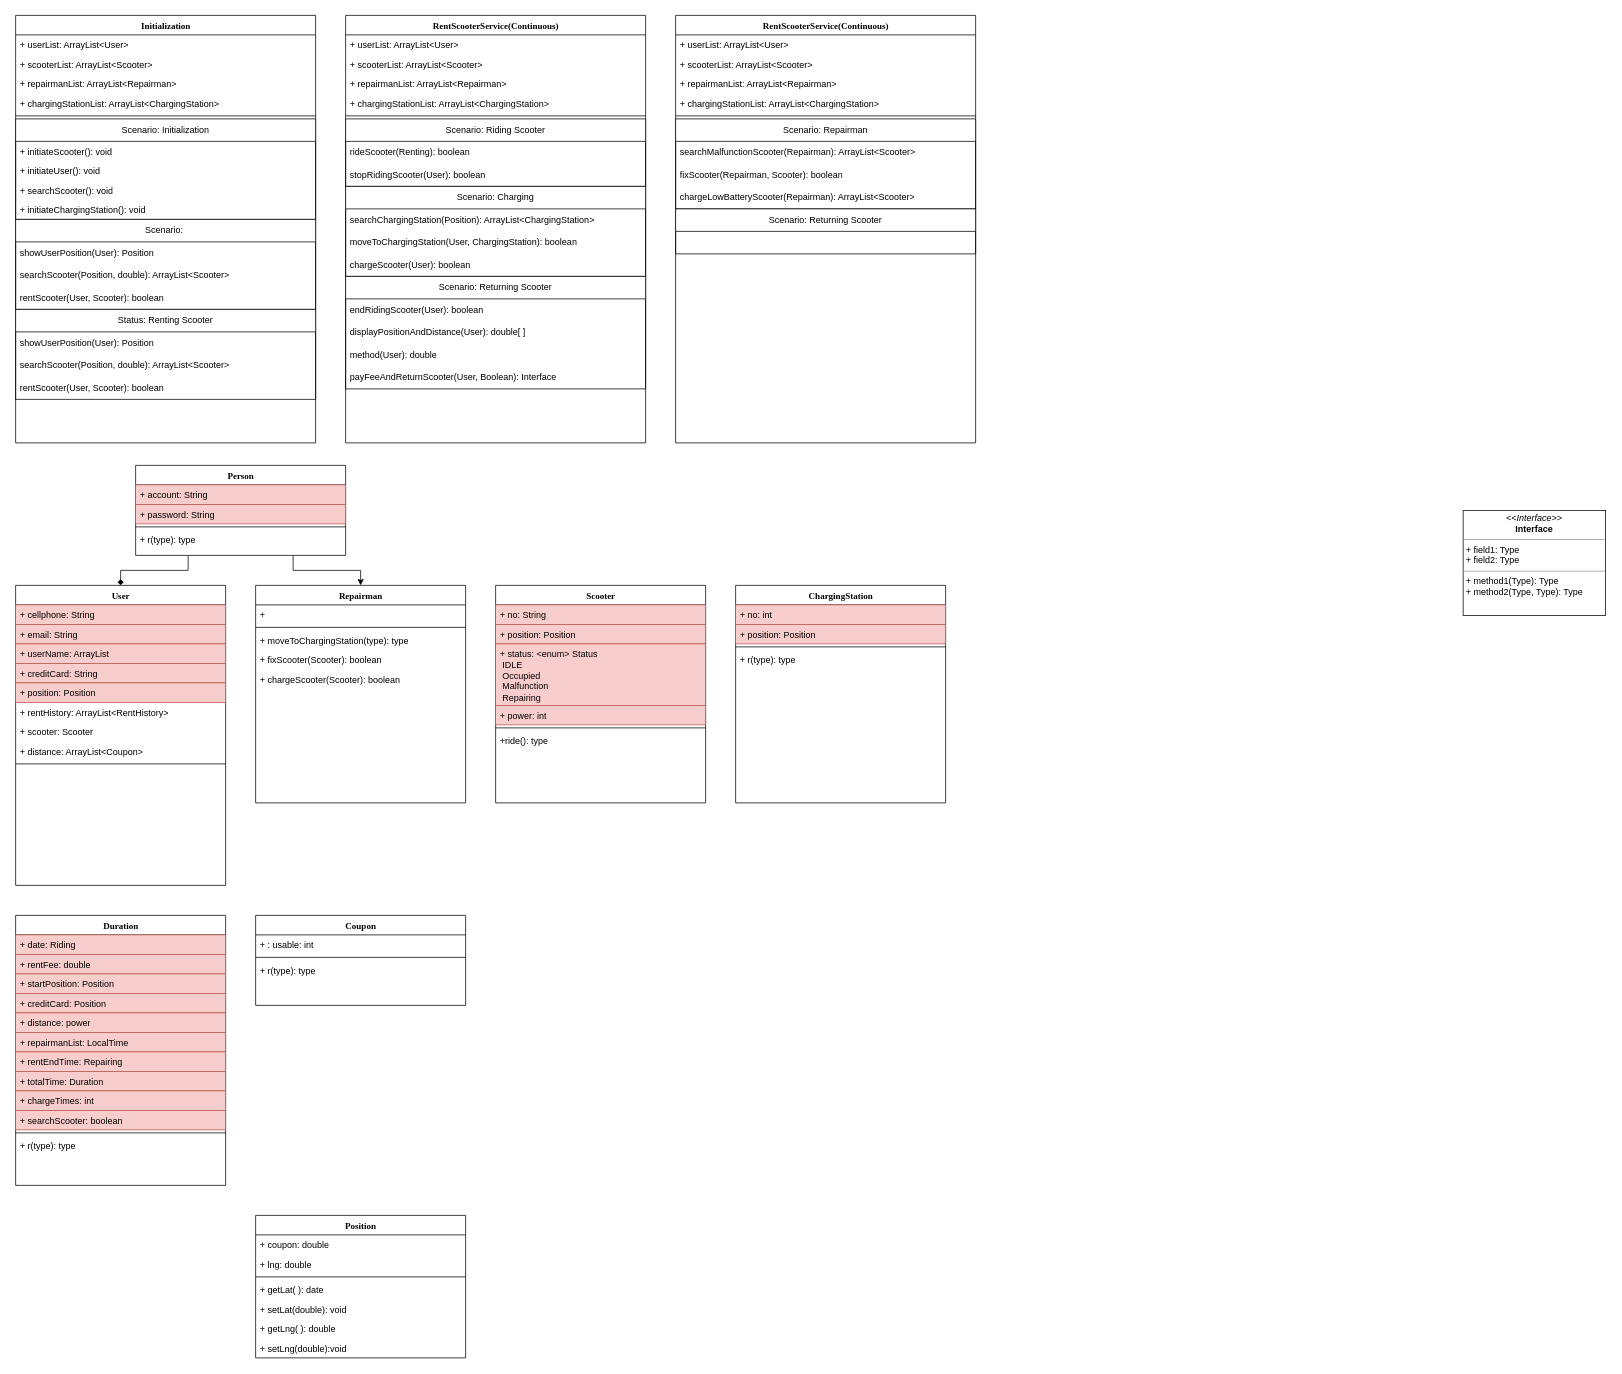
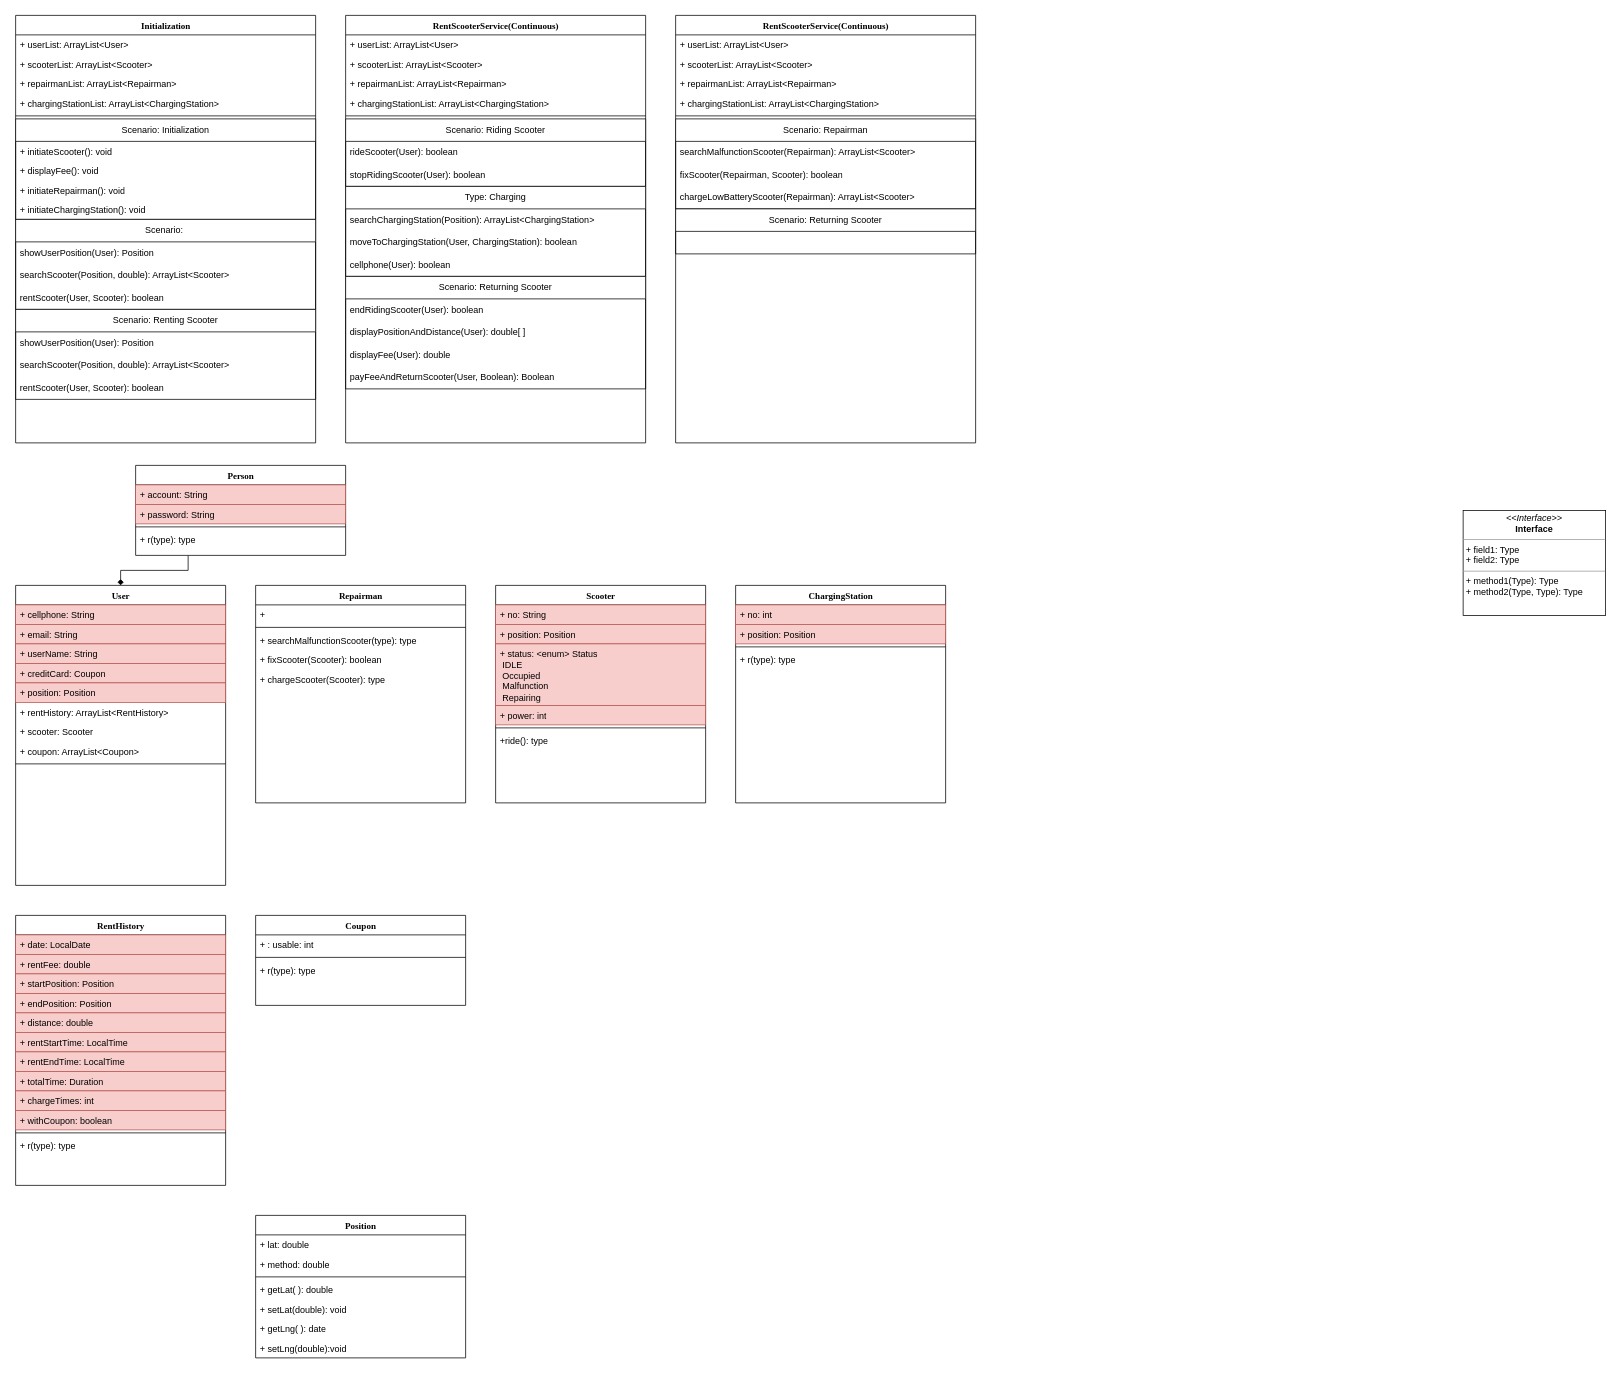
- <mxCell id="89" value="rideScooter(Renting): boolean" style="text;strokeColor=none;fillColor=none;align=left;verticalAlign=middle;spacingLeft=4;spacingRight=4;overflow=hidden;points=[[0,0.5],[1,0.5]];portConstraint=eastwest;rotatable=0;whiteSpace=wrap;html=1;" parent="88" vertex="1"><mxGeometry y="30" width="400" height="30" as="geometry" /></mxCell>
+ <mxCell id="89" value="rideScooter(User): boolean" style="text;strokeColor=none;fillColor=none;align=left;verticalAlign=middle;spacingLeft=4;spacingRight=4;overflow=hidden;points=[[0,0.5],[1,0.5]];portConstraint=eastwest;rotatable=0;whiteSpace=wrap;html=1;" parent="88" vertex="1"><mxGeometry y="30" width="400" height="30" as="geometry" /></mxCell>
- <mxCell id="63" value="+ initiateUser(): void" style="text;html=1;strokeColor=none;fillColor=none;align=left;verticalAlign=top;spacingLeft=4;spacingRight=4;whiteSpace=wrap;overflow=hidden;rotatable=0;points=[[0,0.5],[1,0.5]];portConstraint=eastwest;" parent="61" vertex="1"><mxGeometry y="56" width="400" height="26" as="geometry" /></mxCell>
+ <mxCell id="63" value="+ displayFee(): void" style="text;html=1;strokeColor=none;fillColor=none;align=left;verticalAlign=top;spacingLeft=4;spacingRight=4;whiteSpace=wrap;overflow=hidden;rotatable=0;points=[[0,0.5],[1,0.5]];portConstraint=eastwest;" parent="61" vertex="1"><mxGeometry y="56" width="400" height="26" as="geometry" /></mxCell>
- <mxCell id="64" value="+ searchScooter(): void" style="text;html=1;strokeColor=none;fillColor=none;align=left;verticalAlign=top;spacingLeft=4;spacingRight=4;whiteSpace=wrap;overflow=hidden;rotatable=0;points=[[0,0.5],[1,0.5]];portConstraint=eastwest;" parent="61" vertex="1"><mxGeometry y="82" width="400" height="26" as="geometry" /></mxCell>
+ <mxCell id="64" value="+ initiateRepairman(): void" style="text;html=1;strokeColor=none;fillColor=none;align=left;verticalAlign=top;spacingLeft=4;spacingRight=4;whiteSpace=wrap;overflow=hidden;rotatable=0;points=[[0,0.5],[1,0.5]];portConstraint=eastwest;" parent="61" vertex="1"><mxGeometry y="82" width="400" height="26" as="geometry" /></mxCell>
- <mxCell id="91" value="Scenario: Charging" style="swimlane;fontStyle=0;childLayout=stackLayout;horizontal=1;startSize=30;horizontalStack=0;resizeParent=1;resizeParentMax=0;resizeLast=0;collapsible=1;marginBottom=0;whiteSpace=wrap;html=1;" parent="82" vertex="1"><mxGeometry y="228" width="400" height="120" as="geometry" /></mxCell>
+ <mxCell id="91" value="Type: Charging" style="swimlane;fontStyle=0;childLayout=stackLayout;horizontal=1;startSize=30;horizontalStack=0;resizeParent=1;resizeParentMax=0;resizeLast=0;collapsible=1;marginBottom=0;whiteSpace=wrap;html=1;" parent="82" vertex="1"><mxGeometry y="228" width="400" height="120" as="geometry" /></mxCell>
- <mxCell id="94" value="chargeScooter(User): boolean" style="text;strokeColor=none;fillColor=none;align=left;verticalAlign=middle;spacingLeft=4;spacingRight=4;overflow=hidden;points=[[0,0.5],[1,0.5]];portConstraint=eastwest;rotatable=0;whiteSpace=wrap;html=1;" parent="91" vertex="1"><mxGeometry y="90" width="400" height="30" as="geometry" /></mxCell>
+ <mxCell id="94" value="cellphone(User): boolean" style="text;strokeColor=none;fillColor=none;align=left;verticalAlign=middle;spacingLeft=4;spacingRight=4;overflow=hidden;points=[[0,0.5],[1,0.5]];portConstraint=eastwest;rotatable=0;whiteSpace=wrap;html=1;" parent="91" vertex="1"><mxGeometry y="90" width="400" height="30" as="geometry" /></mxCell>
- <mxCell id="70" value="Status: Renting Scooter" style="swimlane;fontStyle=0;childLayout=stackLayout;horizontal=1;startSize=30;horizontalStack=0;resizeParent=1;resizeParentMax=0;resizeLast=0;collapsible=1;marginBottom=0;whiteSpace=wrap;html=1;" vertex="1" parent="55"><mxGeometry y="392" width="400" height="120" as="geometry" /></mxCell>
+ <mxCell id="70" value="Scenario: Renting Scooter" style="swimlane;fontStyle=0;childLayout=stackLayout;horizontal=1;startSize=30;horizontalStack=0;resizeParent=1;resizeParentMax=0;resizeLast=0;collapsible=1;marginBottom=0;whiteSpace=wrap;html=1;" vertex="1" parent="55"><mxGeometry y="392" width="400" height="120" as="geometry" /></mxCell>
- <mxCell id="98" value="method(User): double" style="text;strokeColor=none;fillColor=none;align=left;verticalAlign=middle;spacingLeft=4;spacingRight=4;overflow=hidden;points=[[0,0.5],[1,0.5]];portConstraint=eastwest;rotatable=0;whiteSpace=wrap;html=1;" parent="95" vertex="1"><mxGeometry y="90" width="400" height="30" as="geometry" /></mxCell>
+ <mxCell id="98" value="displayFee(User): double" style="text;strokeColor=none;fillColor=none;align=left;verticalAlign=middle;spacingLeft=4;spacingRight=4;overflow=hidden;points=[[0,0.5],[1,0.5]];portConstraint=eastwest;rotatable=0;whiteSpace=wrap;html=1;" parent="95" vertex="1"><mxGeometry y="90" width="400" height="30" as="geometry" /></mxCell>
- <mxCell id="99" value="payFeeAndReturnScooter(User, Boolean): Interface" style="text;strokeColor=none;fillColor=none;align=left;verticalAlign=middle;spacingLeft=4;spacingRight=4;overflow=hidden;points=[[0,0.5],[1,0.5]];portConstraint=eastwest;rotatable=0;whiteSpace=wrap;html=1;" parent="95" vertex="1"><mxGeometry y="120" width="400" height="30" as="geometry" /></mxCell>
+ <mxCell id="99" value="payFeeAndReturnScooter(User, Boolean): Boolean" style="text;strokeColor=none;fillColor=none;align=left;verticalAlign=middle;spacingLeft=4;spacingRight=4;overflow=hidden;points=[[0,0.5],[1,0.5]];portConstraint=eastwest;rotatable=0;whiteSpace=wrap;html=1;" parent="95" vertex="1"><mxGeometry y="120" width="400" height="30" as="geometry" /></mxCell>
- <mxCell id="75" style="edgeStyle=orthogonalEdgeStyle;rounded=0;orthogonalLoop=1;jettySize=auto;html=1;exitX=0.75;exitY=1;exitDx=0;exitDy=0;entryX=0.5;entryY=0;entryDx=0;entryDy=0;" parent="1" source="76" target="12" edge="1"><mxGeometry relative="1" as="geometry" /></mxCell>
- <mxCell id="15" value="+ moveToChargingStation(type): type" style="text;html=1;strokeColor=none;fillColor=none;align=left;verticalAlign=top;spacingLeft=4;spacingRight=4;whiteSpace=wrap;overflow=hidden;rotatable=0;points=[[0,0.5],[1,0.5]];portConstraint=eastwest;" parent="12" vertex="1"><mxGeometry y="60" width="280" height="26" as="geometry" /></mxCell>
+ <mxCell id="15" value="+ searchMalfunctionScooter(type): type" style="text;html=1;strokeColor=none;fillColor=none;align=left;verticalAlign=top;spacingLeft=4;spacingRight=4;whiteSpace=wrap;overflow=hidden;rotatable=0;points=[[0,0.5],[1,0.5]];portConstraint=eastwest;" parent="12" vertex="1"><mxGeometry y="60" width="280" height="26" as="geometry" /></mxCell>
- <mxCell id="5" value="+ userName: ArrayList" style="text;html=1;strokeColor=#b85450;fillColor=#f8cecc;align=left;verticalAlign=top;spacingLeft=4;spacingRight=4;whiteSpace=wrap;overflow=hidden;rotatable=0;points=[[0,0.5],[1,0.5]];portConstraint=eastwest;" parent="2" vertex="1"><mxGeometry y="78" width="280" height="26" as="geometry" /></mxCell>
+ <mxCell id="5" value="+ userName: String" style="text;html=1;strokeColor=#b85450;fillColor=#f8cecc;align=left;verticalAlign=top;spacingLeft=4;spacingRight=4;whiteSpace=wrap;overflow=hidden;rotatable=0;points=[[0,0.5],[1,0.5]];portConstraint=eastwest;" parent="2" vertex="1"><mxGeometry y="78" width="280" height="26" as="geometry" /></mxCell>
- <mxCell id="6" value="+ creditCard: String" style="text;html=1;strokeColor=#b85450;fillColor=#f8cecc;align=left;verticalAlign=top;spacingLeft=4;spacingRight=4;whiteSpace=wrap;overflow=hidden;rotatable=0;points=[[0,0.5],[1,0.5]];portConstraint=eastwest;" parent="2" vertex="1"><mxGeometry y="104" width="280" height="26" as="geometry" /></mxCell>
+ <mxCell id="6" value="+ creditCard: Coupon" style="text;html=1;strokeColor=#b85450;fillColor=#f8cecc;align=left;verticalAlign=top;spacingLeft=4;spacingRight=4;whiteSpace=wrap;overflow=hidden;rotatable=0;points=[[0,0.5],[1,0.5]];portConstraint=eastwest;" parent="2" vertex="1"><mxGeometry y="104" width="280" height="26" as="geometry" /></mxCell>
- <mxCell id="17" value="+ chargeScooter(Scooter): boolean" style="text;html=1;strokeColor=none;fillColor=none;align=left;verticalAlign=top;spacingLeft=4;spacingRight=4;whiteSpace=wrap;overflow=hidden;rotatable=0;points=[[0,0.5],[1,0.5]];portConstraint=eastwest;" parent="12" vertex="1"><mxGeometry y="112" width="280" height="26" as="geometry" /></mxCell>
+ <mxCell id="17" value="+ chargeScooter(Scooter): type" style="text;html=1;strokeColor=none;fillColor=none;align=left;verticalAlign=top;spacingLeft=4;spacingRight=4;whiteSpace=wrap;overflow=hidden;rotatable=0;points=[[0,0.5],[1,0.5]];portConstraint=eastwest;" parent="12" vertex="1"><mxGeometry y="112" width="280" height="26" as="geometry" /></mxCell>
- <mxCell id="10" value="+ distance: ArrayList&amp;lt;Coupon&amp;gt;" style="text;html=1;strokeColor=none;fillColor=none;align=left;verticalAlign=top;spacingLeft=4;spacingRight=4;whiteSpace=wrap;overflow=hidden;rotatable=0;points=[[0,0.5],[1,0.5]];portConstraint=eastwest;" parent="2" vertex="1"><mxGeometry y="208" width="280" height="26" as="geometry" /></mxCell>
+ <mxCell id="10" value="+ coupon: ArrayList&amp;lt;Coupon&amp;gt;" style="text;html=1;strokeColor=none;fillColor=none;align=left;verticalAlign=top;spacingLeft=4;spacingRight=4;whiteSpace=wrap;overflow=hidden;rotatable=0;points=[[0,0.5],[1,0.5]];portConstraint=eastwest;" parent="2" vertex="1"><mxGeometry y="208" width="280" height="26" as="geometry" /></mxCell>
- <mxCell id="30" value="Duration" style="swimlane;html=1;fontStyle=1;align=center;verticalAlign=top;childLayout=stackLayout;horizontal=1;startSize=26;horizontalStack=0;resizeParent=1;resizeLast=0;collapsible=1;marginBottom=0;swimlaneFillColor=#ffffff;rounded=0;shadow=0;comic=0;labelBackgroundColor=none;strokeWidth=1;fillColor=none;fontFamily=Verdana;fontSize=12" parent="1" vertex="1"><mxGeometry x="20" y="1220" width="280" height="360" as="geometry" /></mxCell>
+ <mxCell id="30" value="RentHistory" style="swimlane;html=1;fontStyle=1;align=center;verticalAlign=top;childLayout=stackLayout;horizontal=1;startSize=26;horizontalStack=0;resizeParent=1;resizeLast=0;collapsible=1;marginBottom=0;swimlaneFillColor=#ffffff;rounded=0;shadow=0;comic=0;labelBackgroundColor=none;strokeWidth=1;fillColor=none;fontFamily=Verdana;fontSize=12" parent="1" vertex="1"><mxGeometry x="20" y="1220" width="280" height="360" as="geometry" /></mxCell>
- <mxCell id="31" value="+ date: Riding" style="text;html=1;strokeColor=#b85450;fillColor=#f8cecc;align=left;verticalAlign=top;spacingLeft=4;spacingRight=4;whiteSpace=wrap;overflow=hidden;rotatable=0;points=[[0,0.5],[1,0.5]];portConstraint=eastwest;" parent="30" vertex="1"><mxGeometry y="26" width="280" height="26" as="geometry" /></mxCell>
+ <mxCell id="31" value="+ date: LocalDate" style="text;html=1;strokeColor=#b85450;fillColor=#f8cecc;align=left;verticalAlign=top;spacingLeft=4;spacingRight=4;whiteSpace=wrap;overflow=hidden;rotatable=0;points=[[0,0.5],[1,0.5]];portConstraint=eastwest;" parent="30" vertex="1"><mxGeometry y="26" width="280" height="26" as="geometry" /></mxCell>
- <mxCell id="34" value="+ creditCard: Position" style="text;html=1;strokeColor=#b85450;fillColor=#f8cecc;align=left;verticalAlign=top;spacingLeft=4;spacingRight=4;whiteSpace=wrap;overflow=hidden;rotatable=0;points=[[0,0.5],[1,0.5]];portConstraint=eastwest;" parent="30" vertex="1"><mxGeometry y="104" width="280" height="26" as="geometry" /></mxCell>
+ <mxCell id="34" value="+ endPosition: Position" style="text;html=1;strokeColor=#b85450;fillColor=#f8cecc;align=left;verticalAlign=top;spacingLeft=4;spacingRight=4;whiteSpace=wrap;overflow=hidden;rotatable=0;points=[[0,0.5],[1,0.5]];portConstraint=eastwest;" parent="30" vertex="1"><mxGeometry y="104" width="280" height="26" as="geometry" /></mxCell>
- <mxCell id="35" value="+ distance: power" style="text;html=1;strokeColor=#b85450;fillColor=#f8cecc;align=left;verticalAlign=top;spacingLeft=4;spacingRight=4;whiteSpace=wrap;overflow=hidden;rotatable=0;points=[[0,0.5],[1,0.5]];portConstraint=eastwest;" parent="30" vertex="1"><mxGeometry y="130" width="280" height="26" as="geometry" /></mxCell>
+ <mxCell id="35" value="+ distance: double" style="text;html=1;strokeColor=#b85450;fillColor=#f8cecc;align=left;verticalAlign=top;spacingLeft=4;spacingRight=4;whiteSpace=wrap;overflow=hidden;rotatable=0;points=[[0,0.5],[1,0.5]];portConstraint=eastwest;" parent="30" vertex="1"><mxGeometry y="130" width="280" height="26" as="geometry" /></mxCell>
- <mxCell id="36" value="+ repairmanList: LocalTime" style="text;html=1;strokeColor=#b85450;fillColor=#f8cecc;align=left;verticalAlign=top;spacingLeft=4;spacingRight=4;whiteSpace=wrap;overflow=hidden;rotatable=0;points=[[0,0.5],[1,0.5]];portConstraint=eastwest;" parent="30" vertex="1"><mxGeometry y="156" width="280" height="26" as="geometry" /></mxCell>
+ <mxCell id="36" value="+ rentStartTime: LocalTime" style="text;html=1;strokeColor=#b85450;fillColor=#f8cecc;align=left;verticalAlign=top;spacingLeft=4;spacingRight=4;whiteSpace=wrap;overflow=hidden;rotatable=0;points=[[0,0.5],[1,0.5]];portConstraint=eastwest;" parent="30" vertex="1"><mxGeometry y="156" width="280" height="26" as="geometry" /></mxCell>
- <mxCell id="37" value="+ rentEndTime: Repairing" style="text;html=1;strokeColor=#b85450;fillColor=#f8cecc;align=left;verticalAlign=top;spacingLeft=4;spacingRight=4;whiteSpace=wrap;overflow=hidden;rotatable=0;points=[[0,0.5],[1,0.5]];portConstraint=eastwest;" parent="30" vertex="1"><mxGeometry y="182" width="280" height="26" as="geometry" /></mxCell>
+ <mxCell id="37" value="+ rentEndTime: LocalTime" style="text;html=1;strokeColor=#b85450;fillColor=#f8cecc;align=left;verticalAlign=top;spacingLeft=4;spacingRight=4;whiteSpace=wrap;overflow=hidden;rotatable=0;points=[[0,0.5],[1,0.5]];portConstraint=eastwest;" parent="30" vertex="1"><mxGeometry y="182" width="280" height="26" as="geometry" /></mxCell>
- <mxCell id="40" value="+ searchScooter: boolean" style="text;html=1;strokeColor=#b85450;fillColor=#f8cecc;align=left;verticalAlign=top;spacingLeft=4;spacingRight=4;whiteSpace=wrap;overflow=hidden;rotatable=0;points=[[0,0.5],[1,0.5]];portConstraint=eastwest;" parent="30" vertex="1"><mxGeometry y="260" width="280" height="26" as="geometry" /></mxCell>
+ <mxCell id="40" value="+ withCoupon: boolean" style="text;html=1;strokeColor=#b85450;fillColor=#f8cecc;align=left;verticalAlign=top;spacingLeft=4;spacingRight=4;whiteSpace=wrap;overflow=hidden;rotatable=0;points=[[0,0.5],[1,0.5]];portConstraint=eastwest;" parent="30" vertex="1"><mxGeometry y="260" width="280" height="26" as="geometry" /></mxCell>
- <mxCell id="44" value="+ coupon: double" style="text;html=1;strokeColor=none;fillColor=none;align=left;verticalAlign=top;spacingLeft=4;spacingRight=4;whiteSpace=wrap;overflow=hidden;rotatable=0;points=[[0,0.5],[1,0.5]];portConstraint=eastwest;" parent="43" vertex="1"><mxGeometry y="26" width="280" height="26" as="geometry" /></mxCell>
+ <mxCell id="44" value="+ lat: double" style="text;html=1;strokeColor=none;fillColor=none;align=left;verticalAlign=top;spacingLeft=4;spacingRight=4;whiteSpace=wrap;overflow=hidden;rotatable=0;points=[[0,0.5],[1,0.5]];portConstraint=eastwest;" parent="43" vertex="1"><mxGeometry y="26" width="280" height="26" as="geometry" /></mxCell>
- <mxCell id="45" value="+ lng: double" style="text;html=1;strokeColor=none;fillColor=none;align=left;verticalAlign=top;spacingLeft=4;spacingRight=4;whiteSpace=wrap;overflow=hidden;rotatable=0;points=[[0,0.5],[1,0.5]];portConstraint=eastwest;" parent="43" vertex="1"><mxGeometry y="52" width="280" height="26" as="geometry" /></mxCell>
+ <mxCell id="45" value="+ method: double" style="text;html=1;strokeColor=none;fillColor=none;align=left;verticalAlign=top;spacingLeft=4;spacingRight=4;whiteSpace=wrap;overflow=hidden;rotatable=0;points=[[0,0.5],[1,0.5]];portConstraint=eastwest;" parent="43" vertex="1"><mxGeometry y="52" width="280" height="26" as="geometry" /></mxCell>
- <mxCell id="47" value="+ getLat( ): date" style="text;html=1;strokeColor=none;fillColor=none;align=left;verticalAlign=top;spacingLeft=4;spacingRight=4;whiteSpace=wrap;overflow=hidden;rotatable=0;points=[[0,0.5],[1,0.5]];portConstraint=eastwest;" parent="43" vertex="1"><mxGeometry y="86" width="280" height="26" as="geometry" /></mxCell>
+ <mxCell id="47" value="+ getLat( ): double" style="text;html=1;strokeColor=none;fillColor=none;align=left;verticalAlign=top;spacingLeft=4;spacingRight=4;whiteSpace=wrap;overflow=hidden;rotatable=0;points=[[0,0.5],[1,0.5]];portConstraint=eastwest;" parent="43" vertex="1"><mxGeometry y="86" width="280" height="26" as="geometry" /></mxCell>
- <mxCell id="49" value="+ getLng( ): double" style="text;html=1;strokeColor=none;fillColor=none;align=left;verticalAlign=top;spacingLeft=4;spacingRight=4;whiteSpace=wrap;overflow=hidden;rotatable=0;points=[[0,0.5],[1,0.5]];portConstraint=eastwest;" parent="43" vertex="1"><mxGeometry y="138" width="280" height="26" as="geometry" /></mxCell>
+ <mxCell id="49" value="+ getLng( ): date" style="text;html=1;strokeColor=none;fillColor=none;align=left;verticalAlign=top;spacingLeft=4;spacingRight=4;whiteSpace=wrap;overflow=hidden;rotatable=0;points=[[0,0.5],[1,0.5]];portConstraint=eastwest;" parent="43" vertex="1"><mxGeometry y="138" width="280" height="26" as="geometry" /></mxCell>
